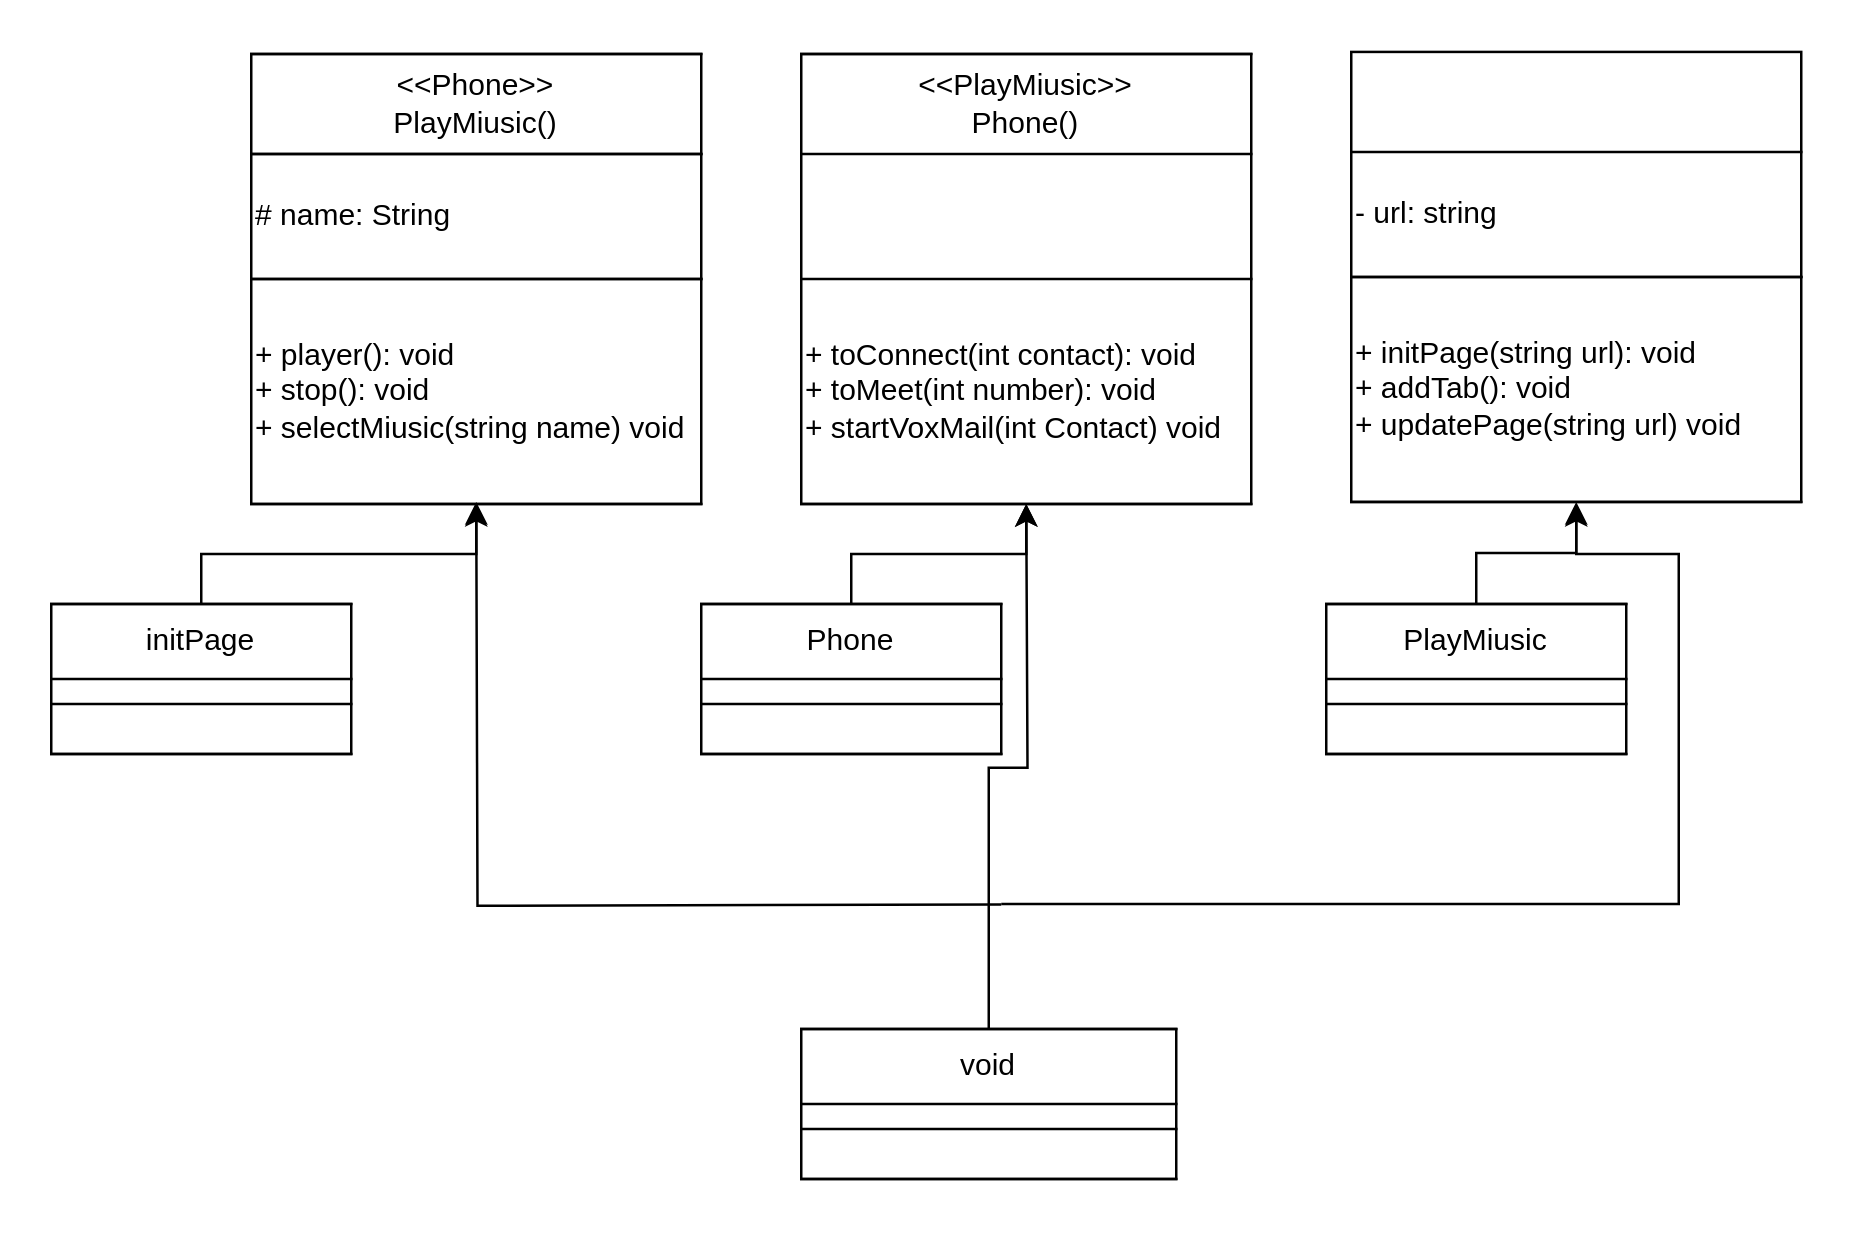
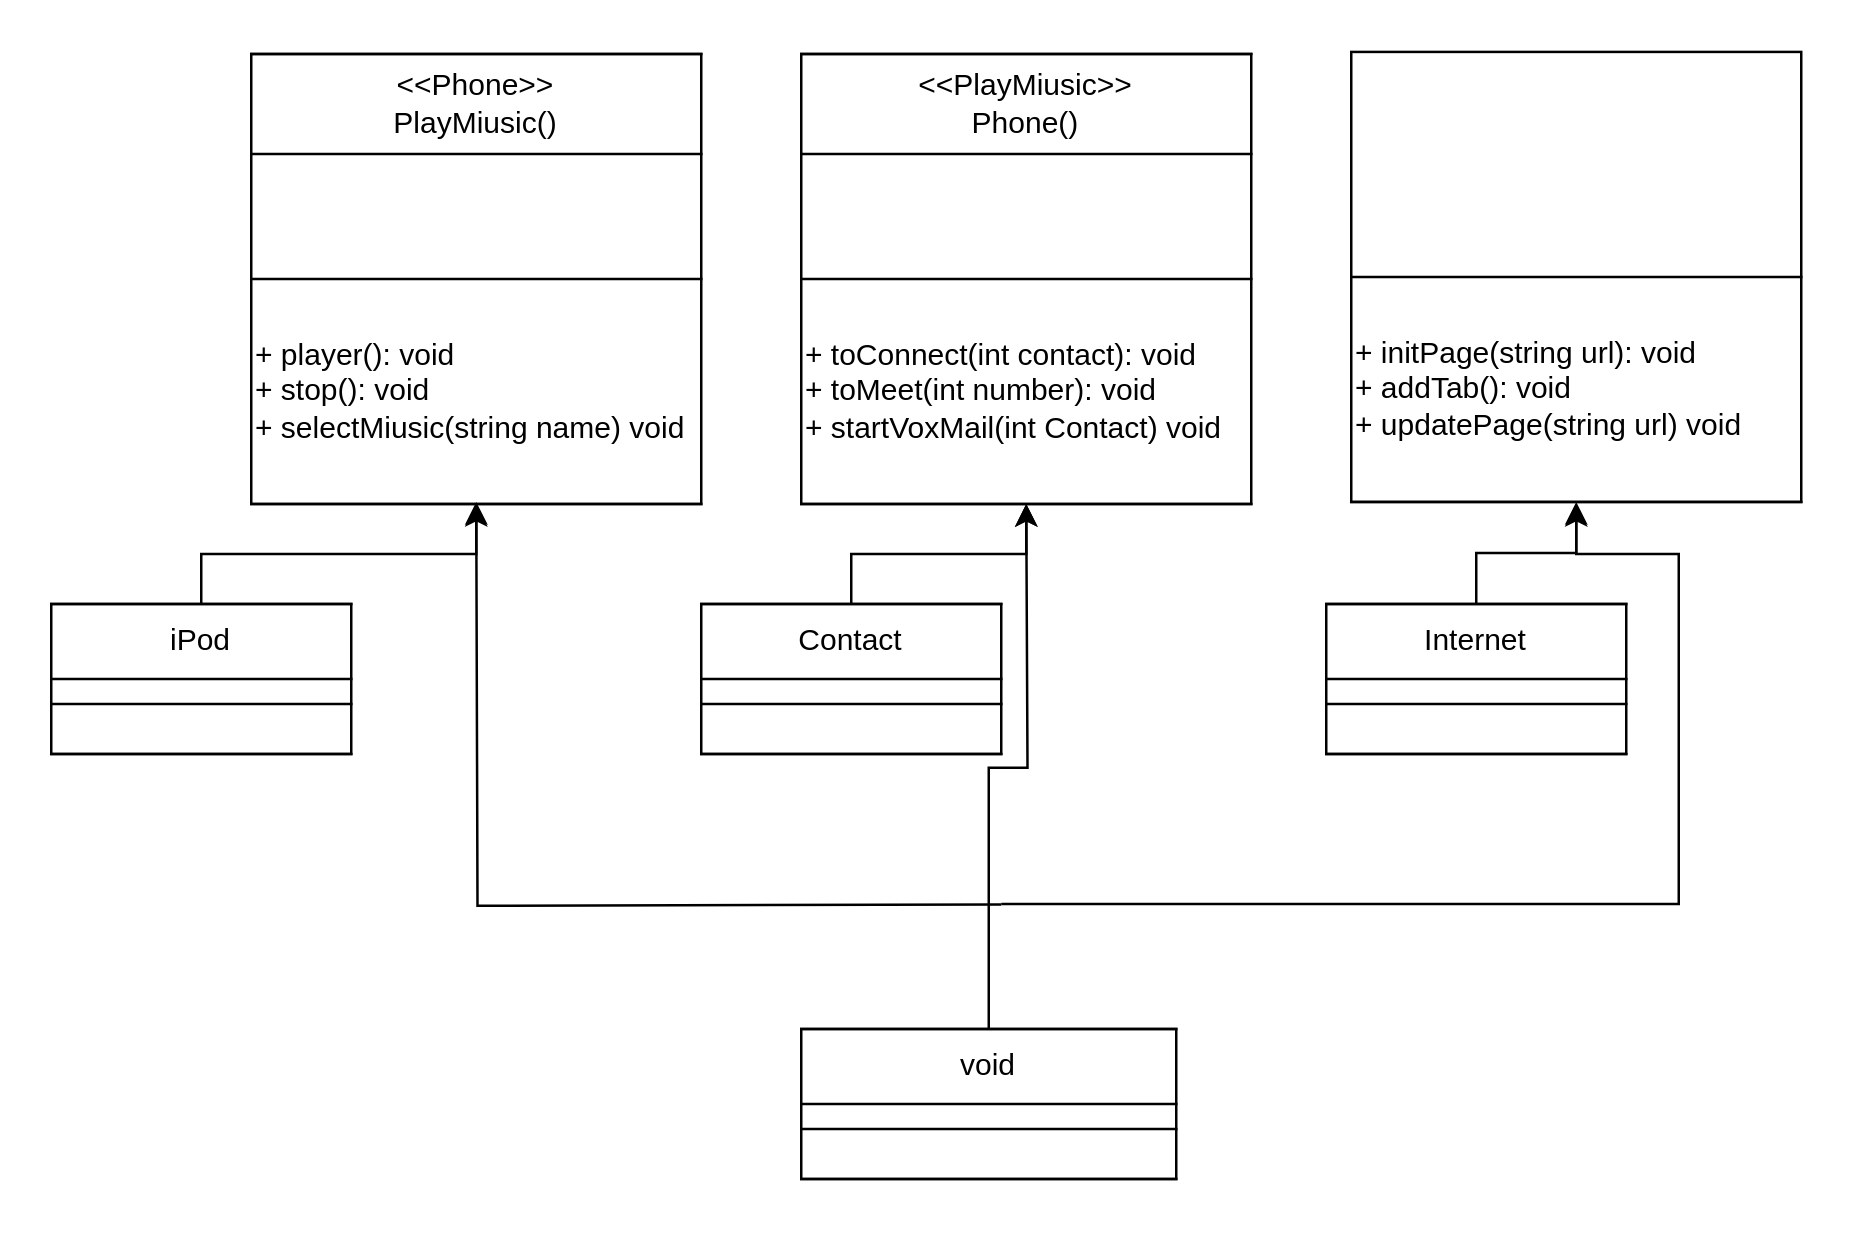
- <mxCell id="12" value="- url: string" style="shape=partialRectangle;whiteSpace=wrap;html=1;left=0;right=0;fillColor=none;align=left;" parent="1" vertex="1"><mxGeometry x="540" y="60.17" width="180" height="50" as="geometry" /></mxCell>
- <mxCell id="4" value="# name: String&amp;nbsp;" style="shape=partialRectangle;whiteSpace=wrap;html=1;left=0;right=0;fillColor=none;align=left;" parent="1" vertex="1"><mxGeometry x="100" y="61" width="180" height="50" as="geometry" /></mxCell>
- <mxCell id="17" value="initPage" style="shape=partialRectangle;whiteSpace=wrap;html=1;left=0;right=0;fillColor=none;" parent="1" vertex="1"><mxGeometry x="20" y="241" width="120" height="30" as="geometry" /></mxCell>
+ <mxCell id="17" value="iPod" style="shape=partialRectangle;whiteSpace=wrap;html=1;left=0;right=0;fillColor=none;" parent="1" vertex="1"><mxGeometry x="20" y="241" width="120" height="30" as="geometry" /></mxCell>
- <mxCell id="21" value="Phone" style="shape=partialRectangle;whiteSpace=wrap;html=1;left=0;right=0;fillColor=none;" parent="1" vertex="1"><mxGeometry x="280" y="241" width="120" height="30" as="geometry" /></mxCell>
+ <mxCell id="21" value="Contact" style="shape=partialRectangle;whiteSpace=wrap;html=1;left=0;right=0;fillColor=none;" parent="1" vertex="1"><mxGeometry x="280" y="241" width="120" height="30" as="geometry" /></mxCell>
- <mxCell id="25" value="PlayMiusic" style="shape=partialRectangle;whiteSpace=wrap;html=1;left=0;right=0;fillColor=none;" parent="1" vertex="1"><mxGeometry x="530" y="241" width="120" height="30" as="geometry" /></mxCell>
+ <mxCell id="25" value="Internet" style="shape=partialRectangle;whiteSpace=wrap;html=1;left=0;right=0;fillColor=none;" parent="1" vertex="1"><mxGeometry x="530" y="241" width="120" height="30" as="geometry" /></mxCell>
